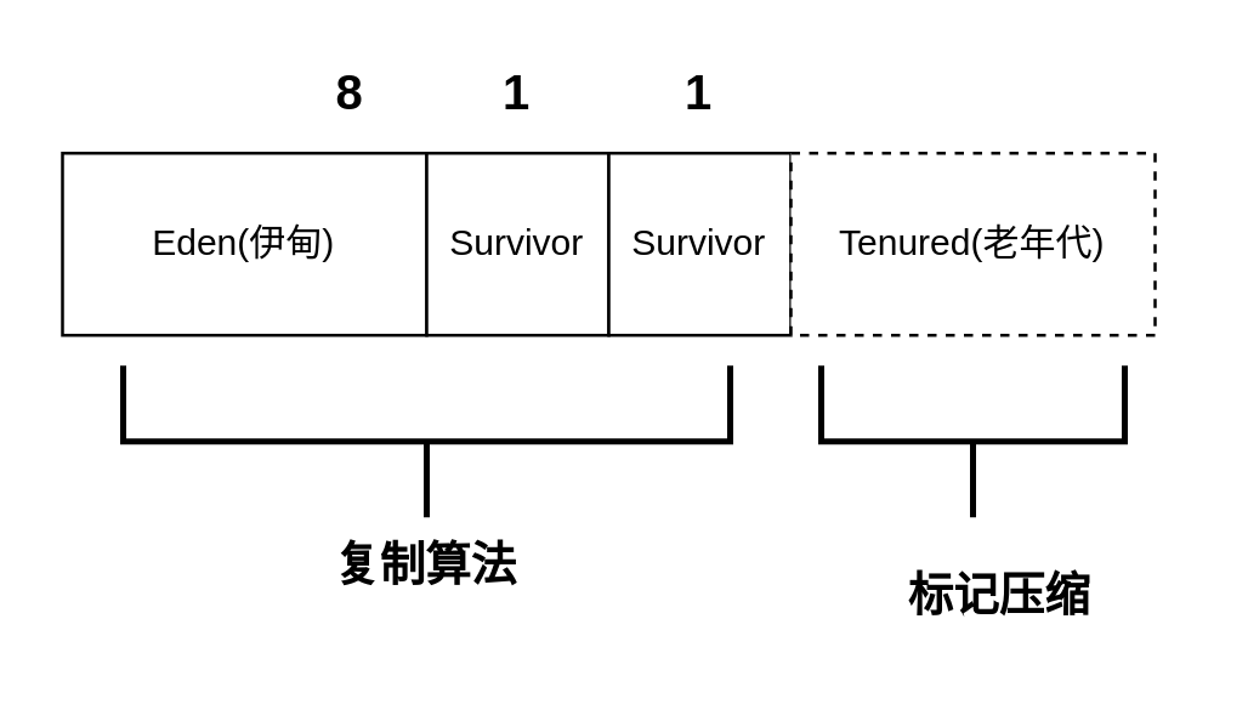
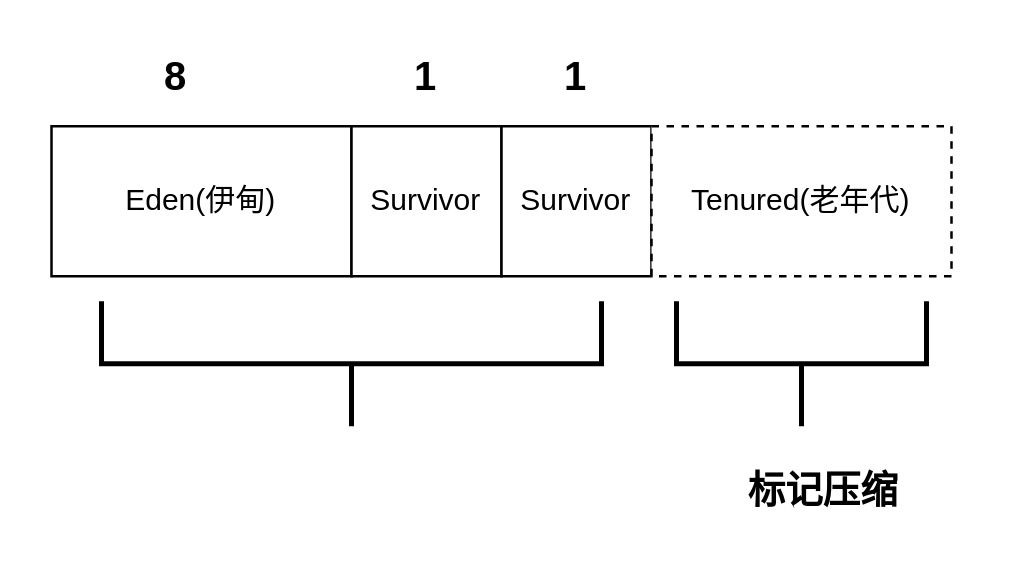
- <mxCell id="6" value="&lt;font style=&quot;font-size: 16px&quot;&gt;8&lt;/font&gt;" style="text;html=1;strokeColor=none;fillColor=none;align=center;verticalAlign=middle;whiteSpace=wrap;rounded=0;fontStyle=1" vertex="1" parent="1"><mxGeometry x="95" y="20" width="40" height="20" as="geometry" /></mxCell>
+ <mxCell id="6" value="&lt;font style=&quot;font-size: 16px&quot;&gt;8&lt;/font&gt;" style="text;html=1;strokeColor=none;fillColor=none;align=center;verticalAlign=middle;whiteSpace=wrap;rounded=0;fontStyle=1" vertex="1" parent="1"><mxGeometry x="50" y="20" width="40" height="20" as="geometry" /></mxCell>
- <mxCell id="10" value="复制算法" style="text;html=1;strokeColor=none;fillColor=none;align=center;verticalAlign=middle;whiteSpace=wrap;rounded=0;fontStyle=1;fontSize=15;" vertex="1" parent="1"><mxGeometry x="80" y="170" width="120" height="30" as="geometry" /></mxCell>
